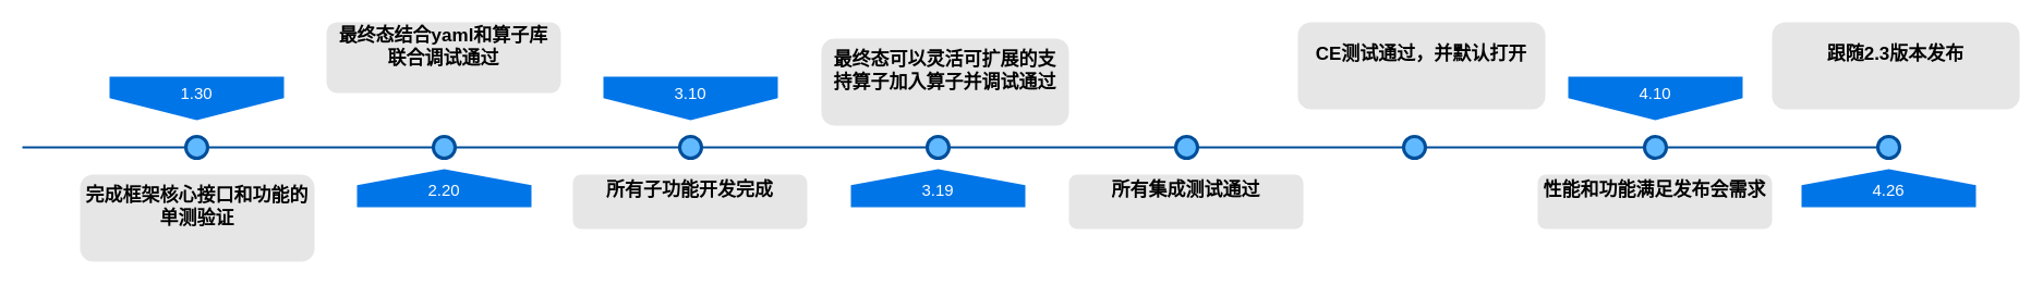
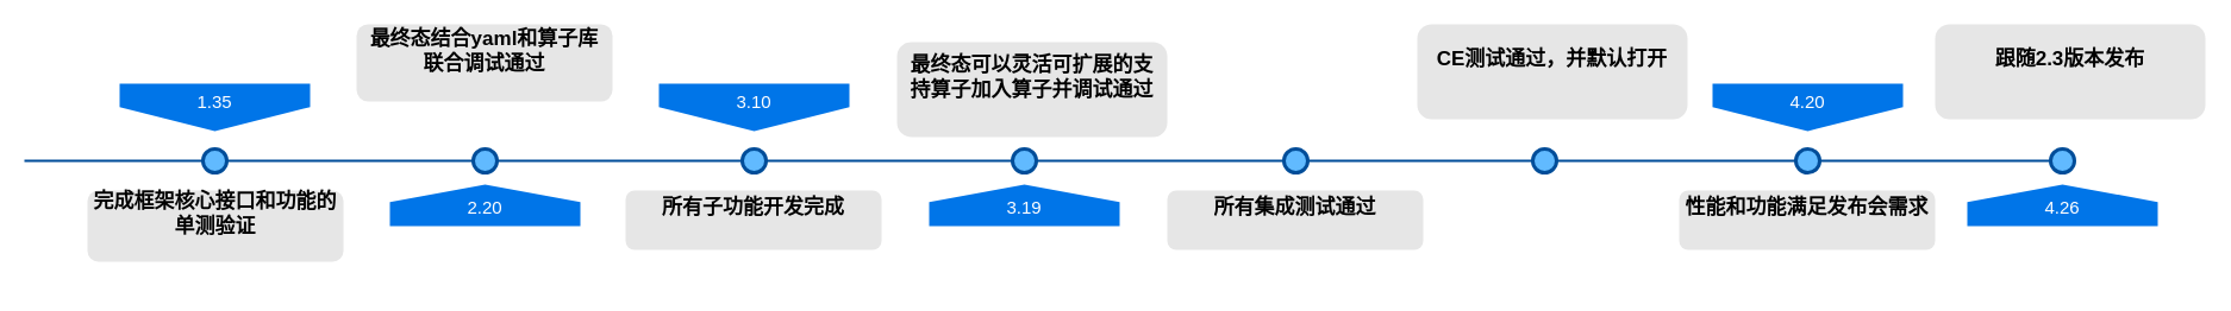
- <mxCell id="3" value="1.30" style="shape=offPageConnector;whiteSpace=wrap;html=1;fillColor=#0075E8;fontSize=15;fontColor=#FFFFFF;size=0.509;verticalAlign=top;strokeColor=none;" parent="1" vertex="1"><mxGeometry x="100" y="70" width="160" height="40" as="geometry" /></mxCell>
+ <mxCell id="3" value="1.35" style="shape=offPageConnector;whiteSpace=wrap;html=1;fillColor=#0075E8;fontSize=15;fontColor=#FFFFFF;size=0.509;verticalAlign=top;strokeColor=none;" parent="1" vertex="1"><mxGeometry x="100" y="70" width="160" height="40" as="geometry" /></mxCell>
- <mxCell id="19" value="&lt;span&gt;4.10&lt;/span&gt;" style="shape=offPageConnector;whiteSpace=wrap;html=1;fillColor=#0075E8;fontSize=15;fontColor=#FFFFFF;size=0.509;verticalAlign=top;strokeColor=none;" vertex="1" parent="1"><mxGeometry x="1438" y="70" width="160" height="40" as="geometry" /></mxCell>
+ <mxCell id="19" value="&lt;span&gt;4.20&lt;/span&gt;" style="shape=offPageConnector;whiteSpace=wrap;html=1;fillColor=#0075E8;fontSize=15;fontColor=#FFFFFF;size=0.509;verticalAlign=top;strokeColor=none;" vertex="1" parent="1"><mxGeometry x="1438" y="70" width="160" height="40" as="geometry" /></mxCell>
- <mxCell id="11" value="&lt;h1 style=&quot;font-size: 17px;&quot;&gt;完成框架核心接口和功能的单测验证&lt;/h1&gt;" style="text;html=1;spacing=5;spacingTop=-20;whiteSpace=wrap;overflow=hidden;strokeColor=none;strokeWidth=3;fillColor=#E6E6E6;fontSize=17;fontColor=#000000;align=center;rounded=1;verticalAlign=middle;" parent="1" vertex="1"><mxGeometry x="73" y="160" width="215" height="80" as="geometry" /></mxCell>
+ <mxCell id="11" value="&lt;h1 style=&quot;font-size: 17px;&quot;&gt;完成框架核心接口和功能的单测验证&lt;/h1&gt;" style="text;html=1;spacing=5;spacingTop=-20;whiteSpace=wrap;overflow=hidden;strokeColor=none;strokeWidth=3;fillColor=#E6E6E6;fontSize=17;fontColor=#000000;align=center;rounded=1;verticalAlign=middle;" parent="1" vertex="1"><mxGeometry x="73" y="160" width="215" height="60" as="geometry" /></mxCell>
